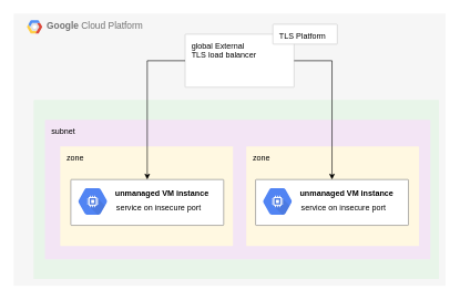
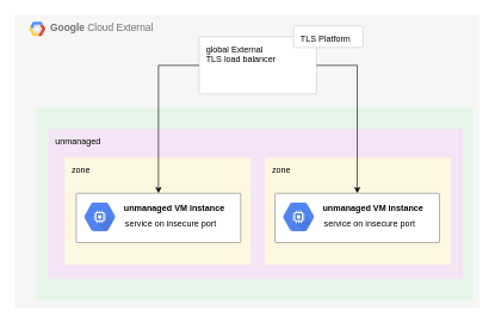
- <mxCell id="2" value="&lt;b&gt;Google &lt;/b&gt;Cloud Platform" style="fillColor=#F6F6F6;strokeColor=none;shadow=0;gradientColor=none;fontSize=14;align=left;spacing=10;fontColor=#717171;9E9E9E;verticalAlign=top;spacingTop=-4;fontStyle=0;spacingLeft=40;html=1;" vertex="1" parent="1"><mxGeometry x="20" y="20" width="650" height="410" as="geometry" /></mxCell>
+ <mxCell id="2" value="&lt;b&gt;Google &lt;/b&gt;Cloud External" style="fillColor=#F6F6F6;strokeColor=none;shadow=0;gradientColor=none;fontSize=14;align=left;spacing=10;fontColor=#717171;9E9E9E;verticalAlign=top;spacingTop=-4;fontStyle=0;spacingLeft=40;html=1;" vertex="1" parent="1"><mxGeometry x="20" y="20" width="650" height="410" as="geometry" /></mxCell>
- <mxCell id="5" value="subnet" style="sketch=0;points=[[0,0,0],[0.25,0,0],[0.5,0,0],[0.75,0,0],[1,0,0],[1,0.25,0],[1,0.5,0],[1,0.75,0],[1,1,0],[0.75,1,0],[0.5,1,0],[0.25,1,0],[0,1,0],[0,0.75,0],[0,0.5,0],[0,0.25,0]];rounded=1;absoluteArcSize=1;arcSize=2;html=1;strokeColor=none;gradientColor=none;shadow=0;dashed=0;fontSize=12;fontColor=#000000;align=left;verticalAlign=top;spacing=10;spacingTop=-4;fillColor=#F3E5F5;" parent="1" vertex="1"><mxGeometry x="67" y="180" width="580" height="210" as="geometry" /></mxCell>
+ <mxCell id="5" value="unmanaged" style="sketch=0;points=[[0,0,0],[0.25,0,0],[0.5,0,0],[0.75,0,0],[1,0,0],[1,0.25,0],[1,0.5,0],[1,0.75,0],[1,1,0],[0.75,1,0],[0.5,1,0],[0.25,1,0],[0,1,0],[0,0.75,0],[0,0.5,0],[0,0.25,0]];rounded=1;absoluteArcSize=1;arcSize=2;html=1;strokeColor=none;gradientColor=none;shadow=0;dashed=0;fontSize=12;fontColor=#000000;align=left;verticalAlign=top;spacing=10;spacingTop=-4;fillColor=#F3E5F5;" parent="1" vertex="1"><mxGeometry x="67" y="180" width="580" height="210" as="geometry" /></mxCell>
